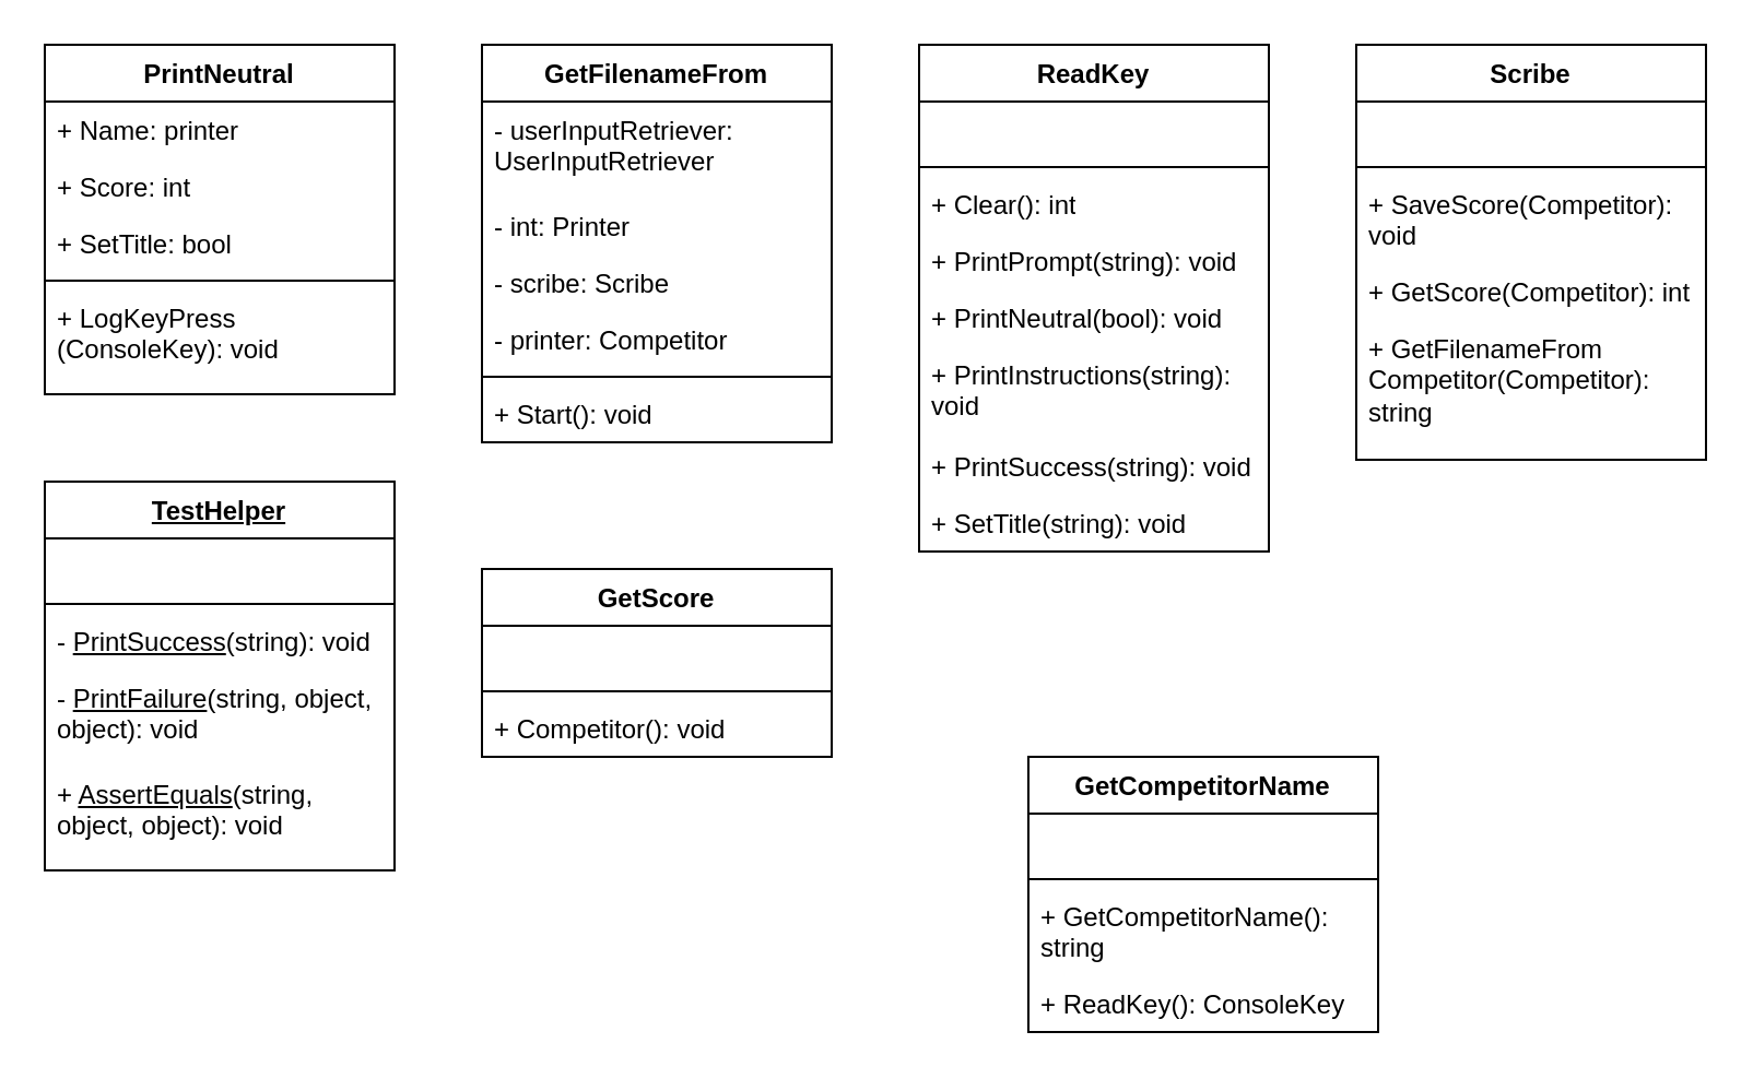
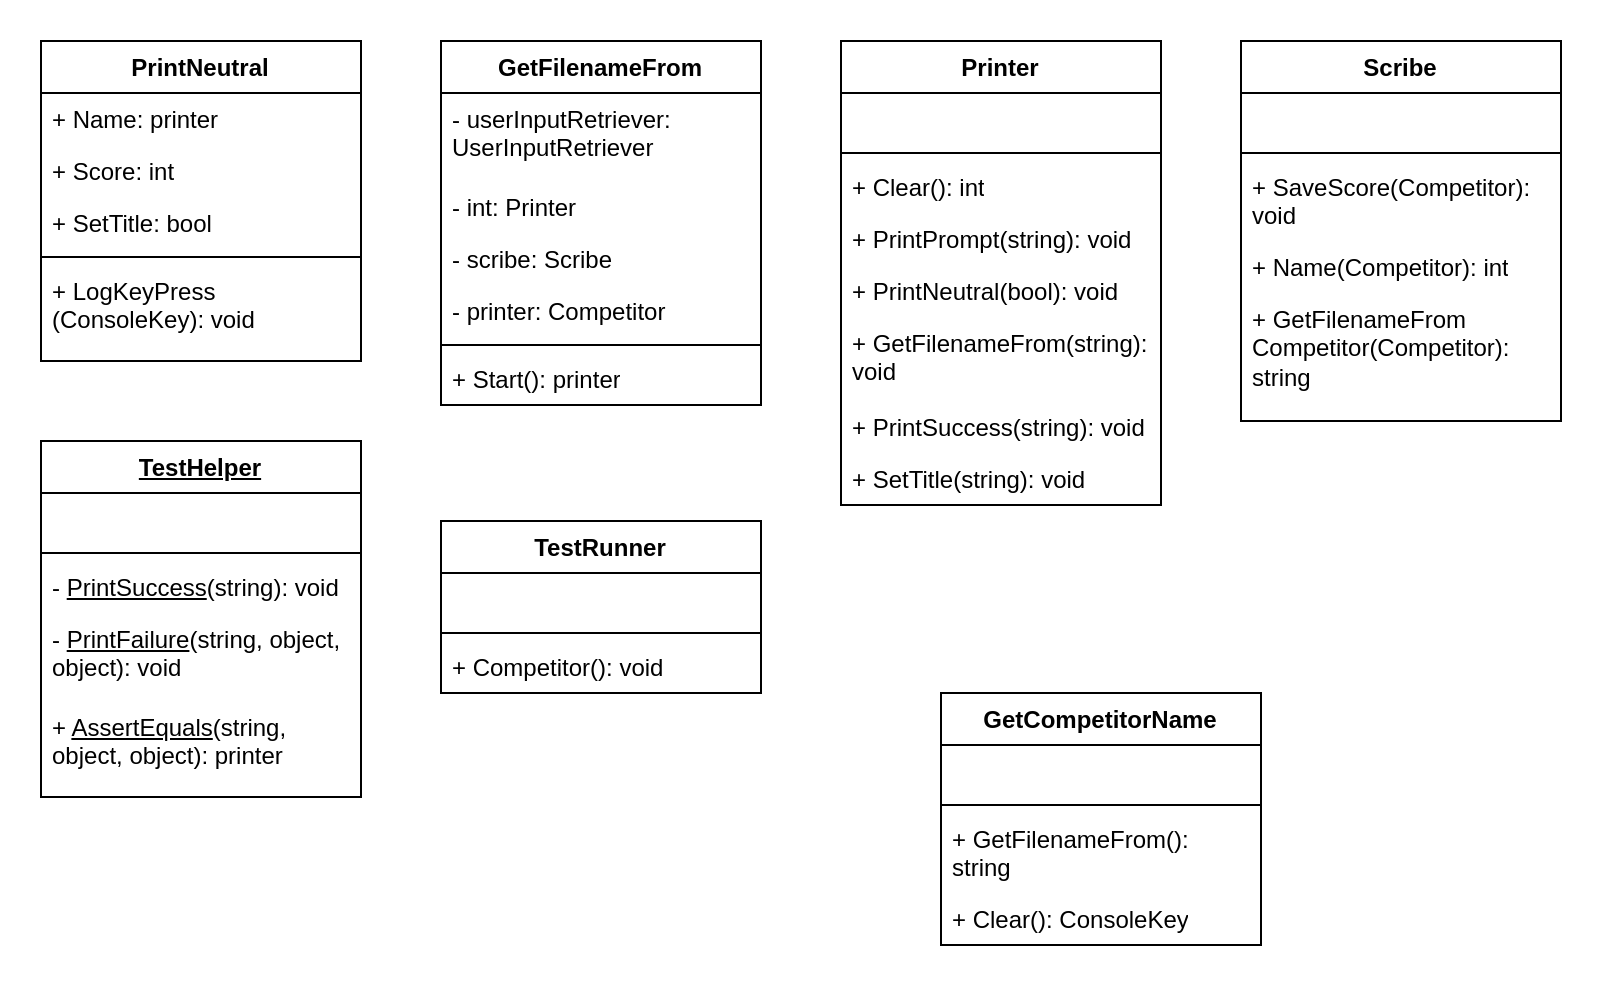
- <mxCell id="15" value="ReadKey" style="swimlane;fontStyle=1;align=center;verticalAlign=top;childLayout=stackLayout;horizontal=1;startSize=26;horizontalStack=0;resizeParent=1;resizeParentMax=0;resizeLast=0;collapsible=1;marginBottom=0;whiteSpace=wrap;html=1;" vertex="1" parent="1"><mxGeometry x="420" y="20" width="160" height="232" as="geometry" /></mxCell>
+ <mxCell id="15" value="Printer" style="swimlane;fontStyle=1;align=center;verticalAlign=top;childLayout=stackLayout;horizontal=1;startSize=26;horizontalStack=0;resizeParent=1;resizeParentMax=0;resizeLast=0;collapsible=1;marginBottom=0;whiteSpace=wrap;html=1;" vertex="1" parent="1"><mxGeometry x="420" y="20" width="160" height="232" as="geometry" /></mxCell>
- <mxCell id="28" value="+ GetScore(Competitor): int" style="text;strokeColor=none;fillColor=none;align=left;verticalAlign=top;spacingLeft=4;spacingRight=4;overflow=hidden;rotatable=0;points=[[0,0.5],[1,0.5]];portConstraint=eastwest;whiteSpace=wrap;html=1;" vertex="1" parent="24"><mxGeometry y="100" width="160" height="26" as="geometry" /></mxCell>
+ <mxCell id="28" value="+ Name(Competitor): int" style="text;strokeColor=none;fillColor=none;align=left;verticalAlign=top;spacingLeft=4;spacingRight=4;overflow=hidden;rotatable=0;points=[[0,0.5],[1,0.5]];portConstraint=eastwest;whiteSpace=wrap;html=1;" vertex="1" parent="24"><mxGeometry y="100" width="160" height="26" as="geometry" /></mxCell>
- <mxCell id="21" value="+ PrintInstructions(string): void" style="text;strokeColor=none;fillColor=none;align=left;verticalAlign=top;spacingLeft=4;spacingRight=4;overflow=hidden;rotatable=0;points=[[0,0.5],[1,0.5]];portConstraint=eastwest;whiteSpace=wrap;html=1;" vertex="1" parent="15"><mxGeometry y="138" width="160" height="42" as="geometry" /></mxCell>
+ <mxCell id="21" value="+ GetFilenameFrom(string): void" style="text;strokeColor=none;fillColor=none;align=left;verticalAlign=top;spacingLeft=4;spacingRight=4;overflow=hidden;rotatable=0;points=[[0,0.5],[1,0.5]];portConstraint=eastwest;whiteSpace=wrap;html=1;" vertex="1" parent="15"><mxGeometry y="138" width="160" height="42" as="geometry" /></mxCell>
- <mxCell id="14" value="+ Start(): void" style="text;strokeColor=none;fillColor=none;align=left;verticalAlign=top;spacingLeft=4;spacingRight=4;overflow=hidden;rotatable=0;points=[[0,0.5],[1,0.5]];portConstraint=eastwest;whiteSpace=wrap;html=1;" vertex="1" parent="8"><mxGeometry y="156" width="160" height="26" as="geometry" /></mxCell>
+ <mxCell id="14" value="+ Start(): printer" style="text;strokeColor=none;fillColor=none;align=left;verticalAlign=top;spacingLeft=4;spacingRight=4;overflow=hidden;rotatable=0;points=[[0,0.5],[1,0.5]];portConstraint=eastwest;whiteSpace=wrap;html=1;" vertex="1" parent="8"><mxGeometry y="156" width="160" height="26" as="geometry" /></mxCell>
- <mxCell id="36" value="GetScore" style="swimlane;fontStyle=1;align=center;verticalAlign=top;childLayout=stackLayout;horizontal=1;startSize=26;horizontalStack=0;resizeParent=1;resizeParentMax=0;resizeLast=0;collapsible=1;marginBottom=0;whiteSpace=wrap;html=1;" vertex="1" parent="1"><mxGeometry x="220" y="260" width="160" height="86" as="geometry" /></mxCell>
+ <mxCell id="36" value="TestRunner" style="swimlane;fontStyle=1;align=center;verticalAlign=top;childLayout=stackLayout;horizontal=1;startSize=26;horizontalStack=0;resizeParent=1;resizeParentMax=0;resizeLast=0;collapsible=1;marginBottom=0;whiteSpace=wrap;html=1;" vertex="1" parent="1"><mxGeometry x="220" y="260" width="160" height="86" as="geometry" /></mxCell>
- <mxCell id="35" value="+ &lt;u&gt;AssertEquals&lt;/u&gt;(string, object, object): void" style="text;strokeColor=none;fillColor=none;align=left;verticalAlign=top;spacingLeft=4;spacingRight=4;overflow=hidden;rotatable=0;points=[[0,0.5],[1,0.5]];portConstraint=eastwest;whiteSpace=wrap;html=1;" vertex="1" parent="30"><mxGeometry y="130" width="160" height="48" as="geometry" /></mxCell>
+ <mxCell id="35" value="+ &lt;u&gt;AssertEquals&lt;/u&gt;(string, object, object): printer" style="text;strokeColor=none;fillColor=none;align=left;verticalAlign=top;spacingLeft=4;spacingRight=4;overflow=hidden;rotatable=0;points=[[0,0.5],[1,0.5]];portConstraint=eastwest;whiteSpace=wrap;html=1;" vertex="1" parent="30"><mxGeometry y="130" width="160" height="48" as="geometry" /></mxCell>
- <mxCell id="43" value="+ GetCompetitorName(): string" style="text;strokeColor=none;fillColor=none;align=left;verticalAlign=top;spacingLeft=4;spacingRight=4;overflow=hidden;rotatable=0;points=[[0,0.5],[1,0.5]];portConstraint=eastwest;whiteSpace=wrap;html=1;" vertex="1" parent="40"><mxGeometry y="60" width="160" height="40" as="geometry" /></mxCell>
+ <mxCell id="43" value="+ GetFilenameFrom(): string" style="text;strokeColor=none;fillColor=none;align=left;verticalAlign=top;spacingLeft=4;spacingRight=4;overflow=hidden;rotatable=0;points=[[0,0.5],[1,0.5]];portConstraint=eastwest;whiteSpace=wrap;html=1;" vertex="1" parent="40"><mxGeometry y="60" width="160" height="40" as="geometry" /></mxCell>
- <mxCell id="44" value="+ ReadKey(): ConsoleKey" style="text;strokeColor=none;fillColor=none;align=left;verticalAlign=top;spacingLeft=4;spacingRight=4;overflow=hidden;rotatable=0;points=[[0,0.5],[1,0.5]];portConstraint=eastwest;whiteSpace=wrap;html=1;" vertex="1" parent="40"><mxGeometry y="100" width="160" height="26" as="geometry" /></mxCell>
+ <mxCell id="44" value="+ Clear(): ConsoleKey" style="text;strokeColor=none;fillColor=none;align=left;verticalAlign=top;spacingLeft=4;spacingRight=4;overflow=hidden;rotatable=0;points=[[0,0.5],[1,0.5]];portConstraint=eastwest;whiteSpace=wrap;html=1;" vertex="1" parent="40"><mxGeometry y="100" width="160" height="26" as="geometry" /></mxCell>
